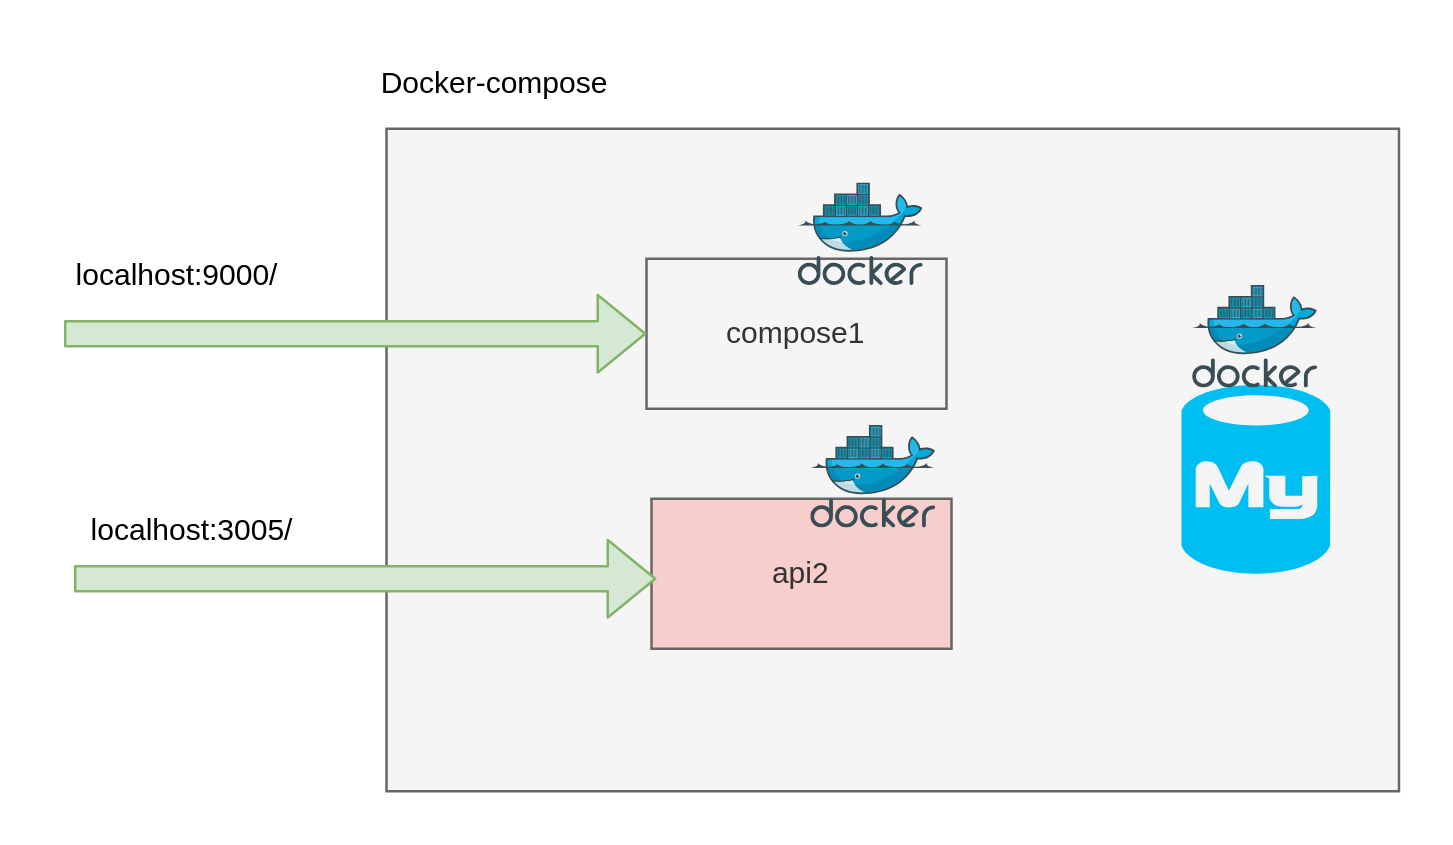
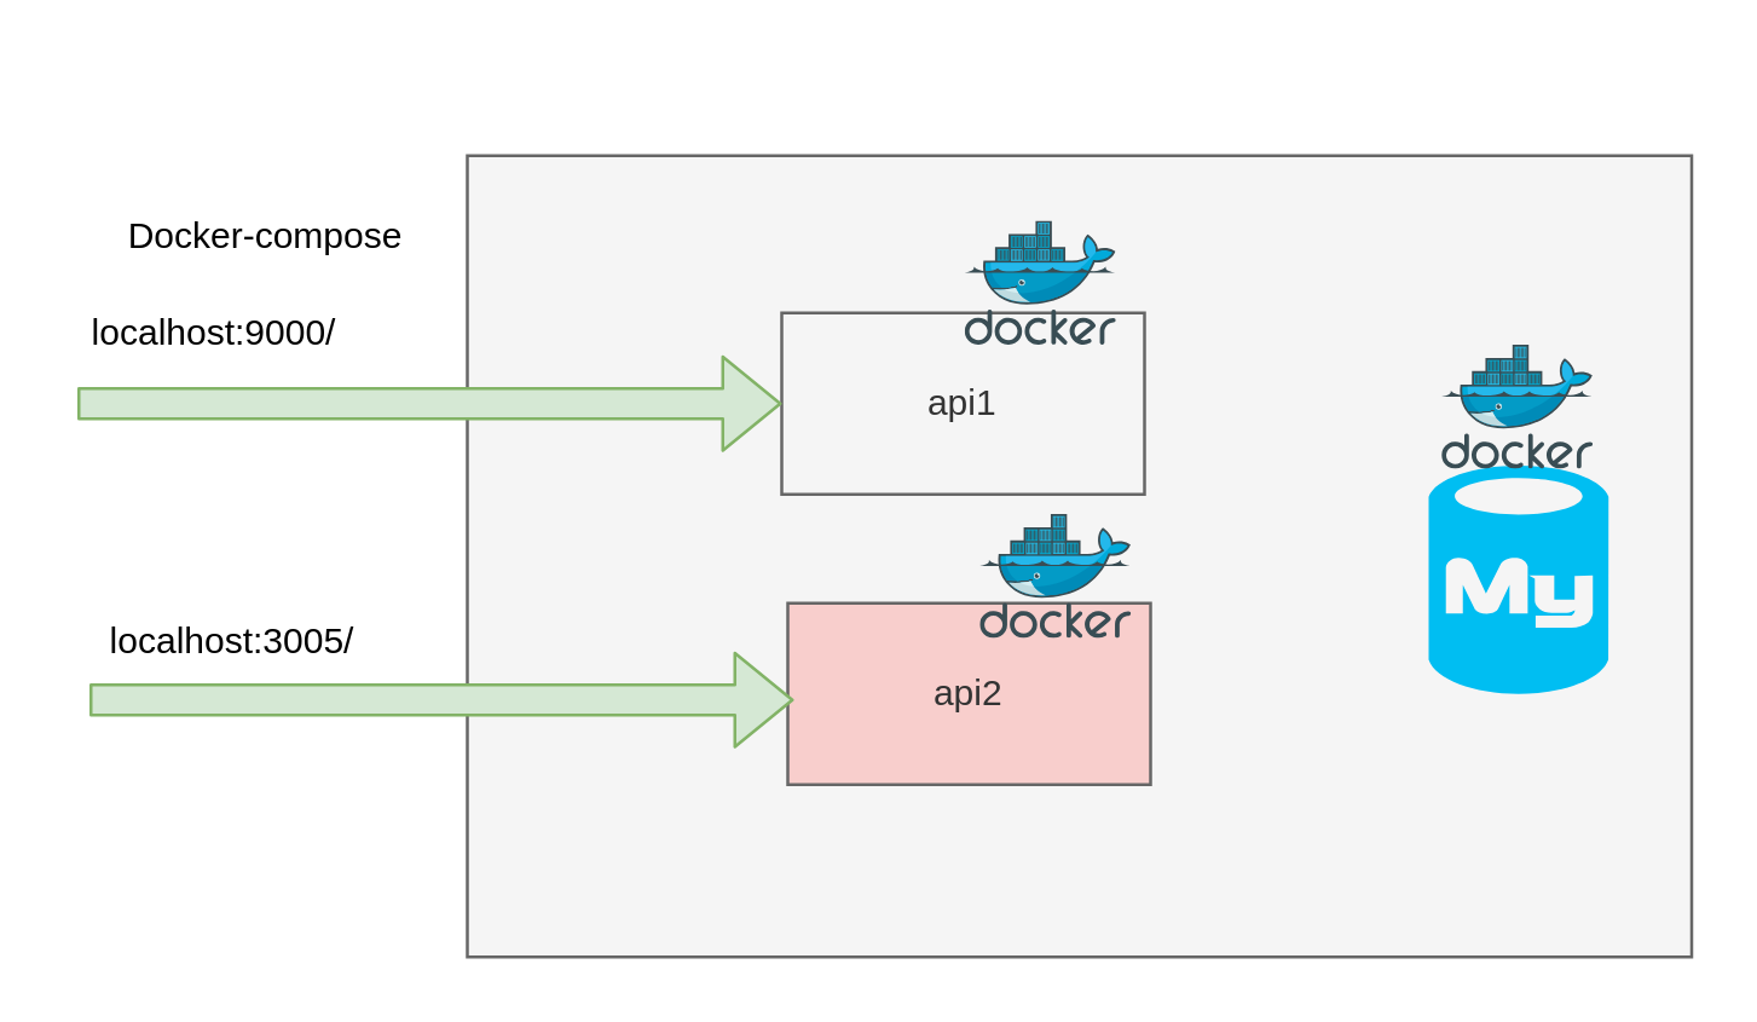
- <mxCell id="7" value="&lt;font color=&quot;#000000&quot;&gt;Docker-compose&lt;/font&gt;" style="text;html=1;align=center;verticalAlign=middle;resizable=0;points=[];autosize=1;" vertex="1" parent="1"><mxGeometry x="142" y="20" width="109" height="26" as="geometry" /></mxCell>
+ <mxCell id="7" value="&lt;font color=&quot;#000000&quot;&gt;Docker-compose&lt;/font&gt;" style="text;html=1;align=center;verticalAlign=middle;resizable=0;points=[];autosize=1;" vertex="1" parent="1"><mxGeometry x="32" y="65" width="109" height="26" as="geometry" /></mxCell>
- <mxCell id="3" value="compose1" style="whiteSpace=wrap;html=1;fillColor=#f5f5f5;fontColor=#333333;strokeColor=#666666;" parent="1" vertex="1"><mxGeometry x="258" y="103" width="120" height="60" as="geometry" /></mxCell>
+ <mxCell id="3" value="api1" style="whiteSpace=wrap;html=1;fillColor=#f5f5f5;fontColor=#333333;strokeColor=#666666;" parent="1" vertex="1"><mxGeometry x="258" y="103" width="120" height="60" as="geometry" /></mxCell>
